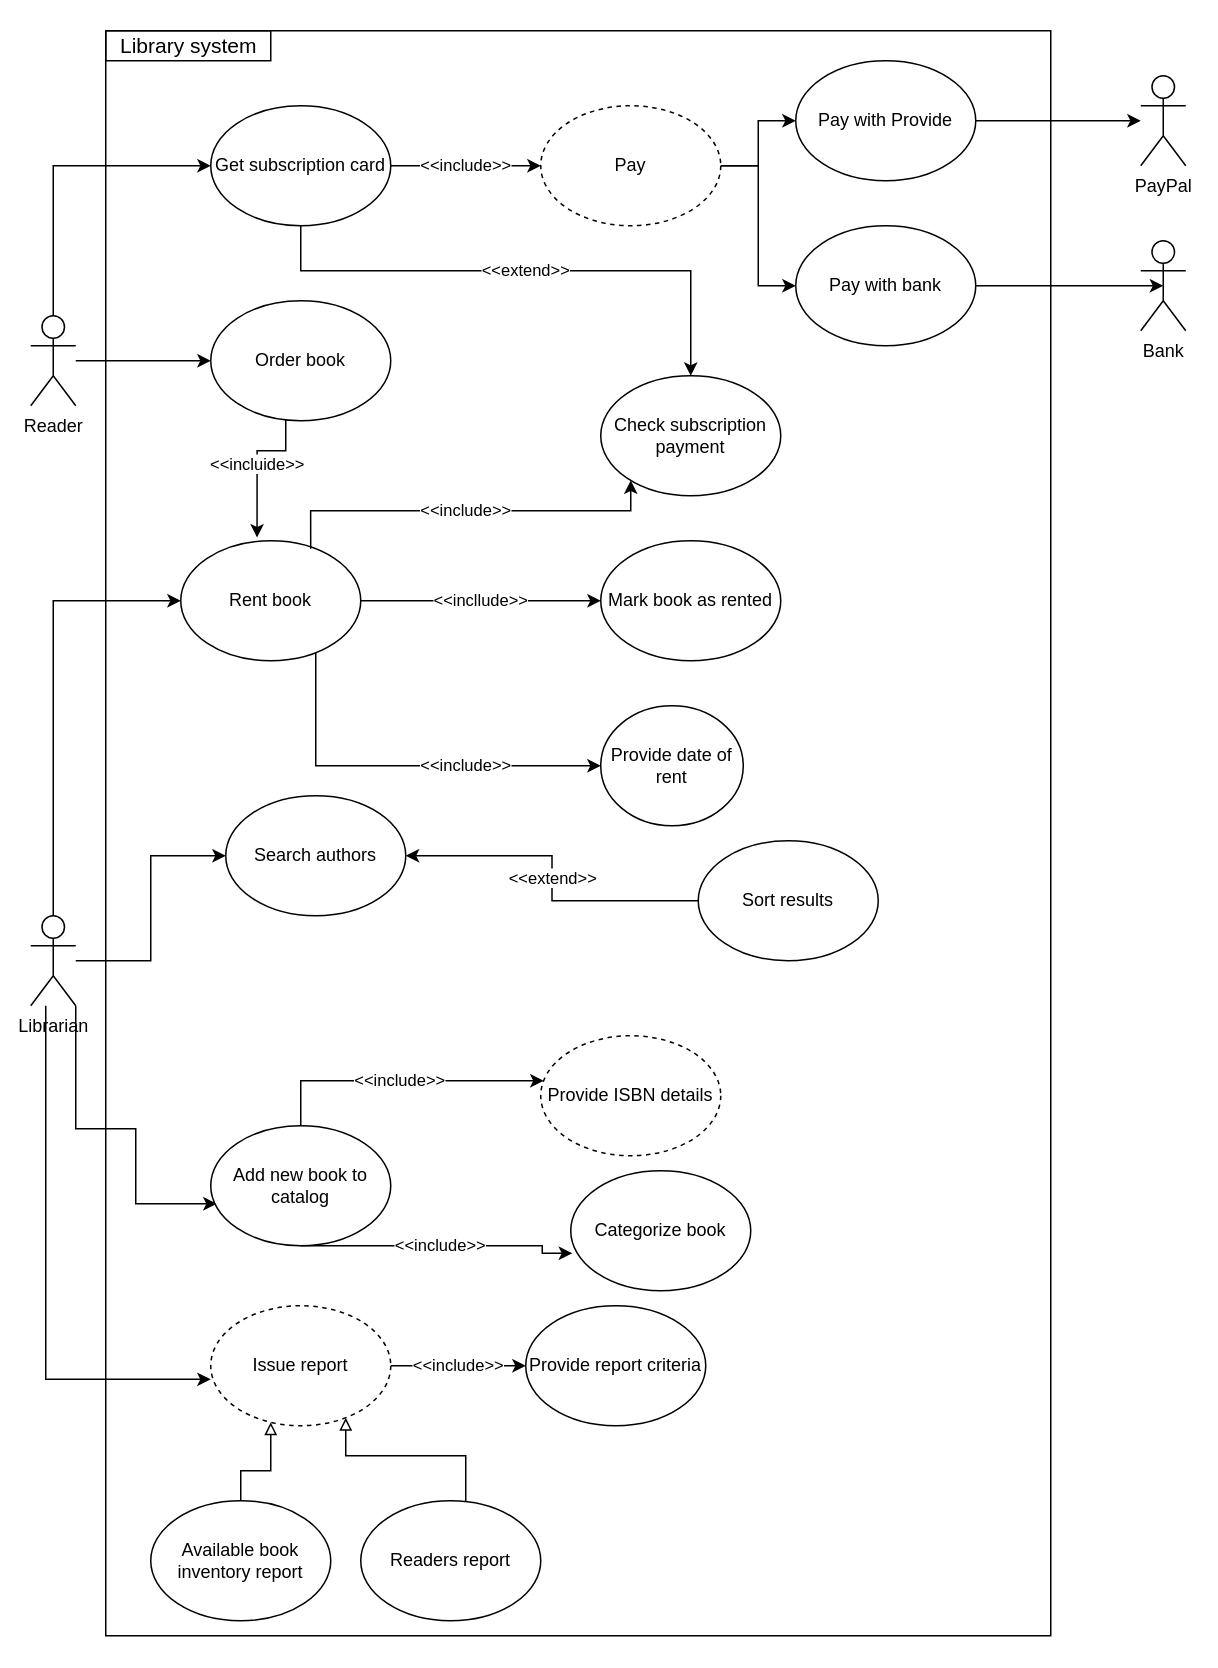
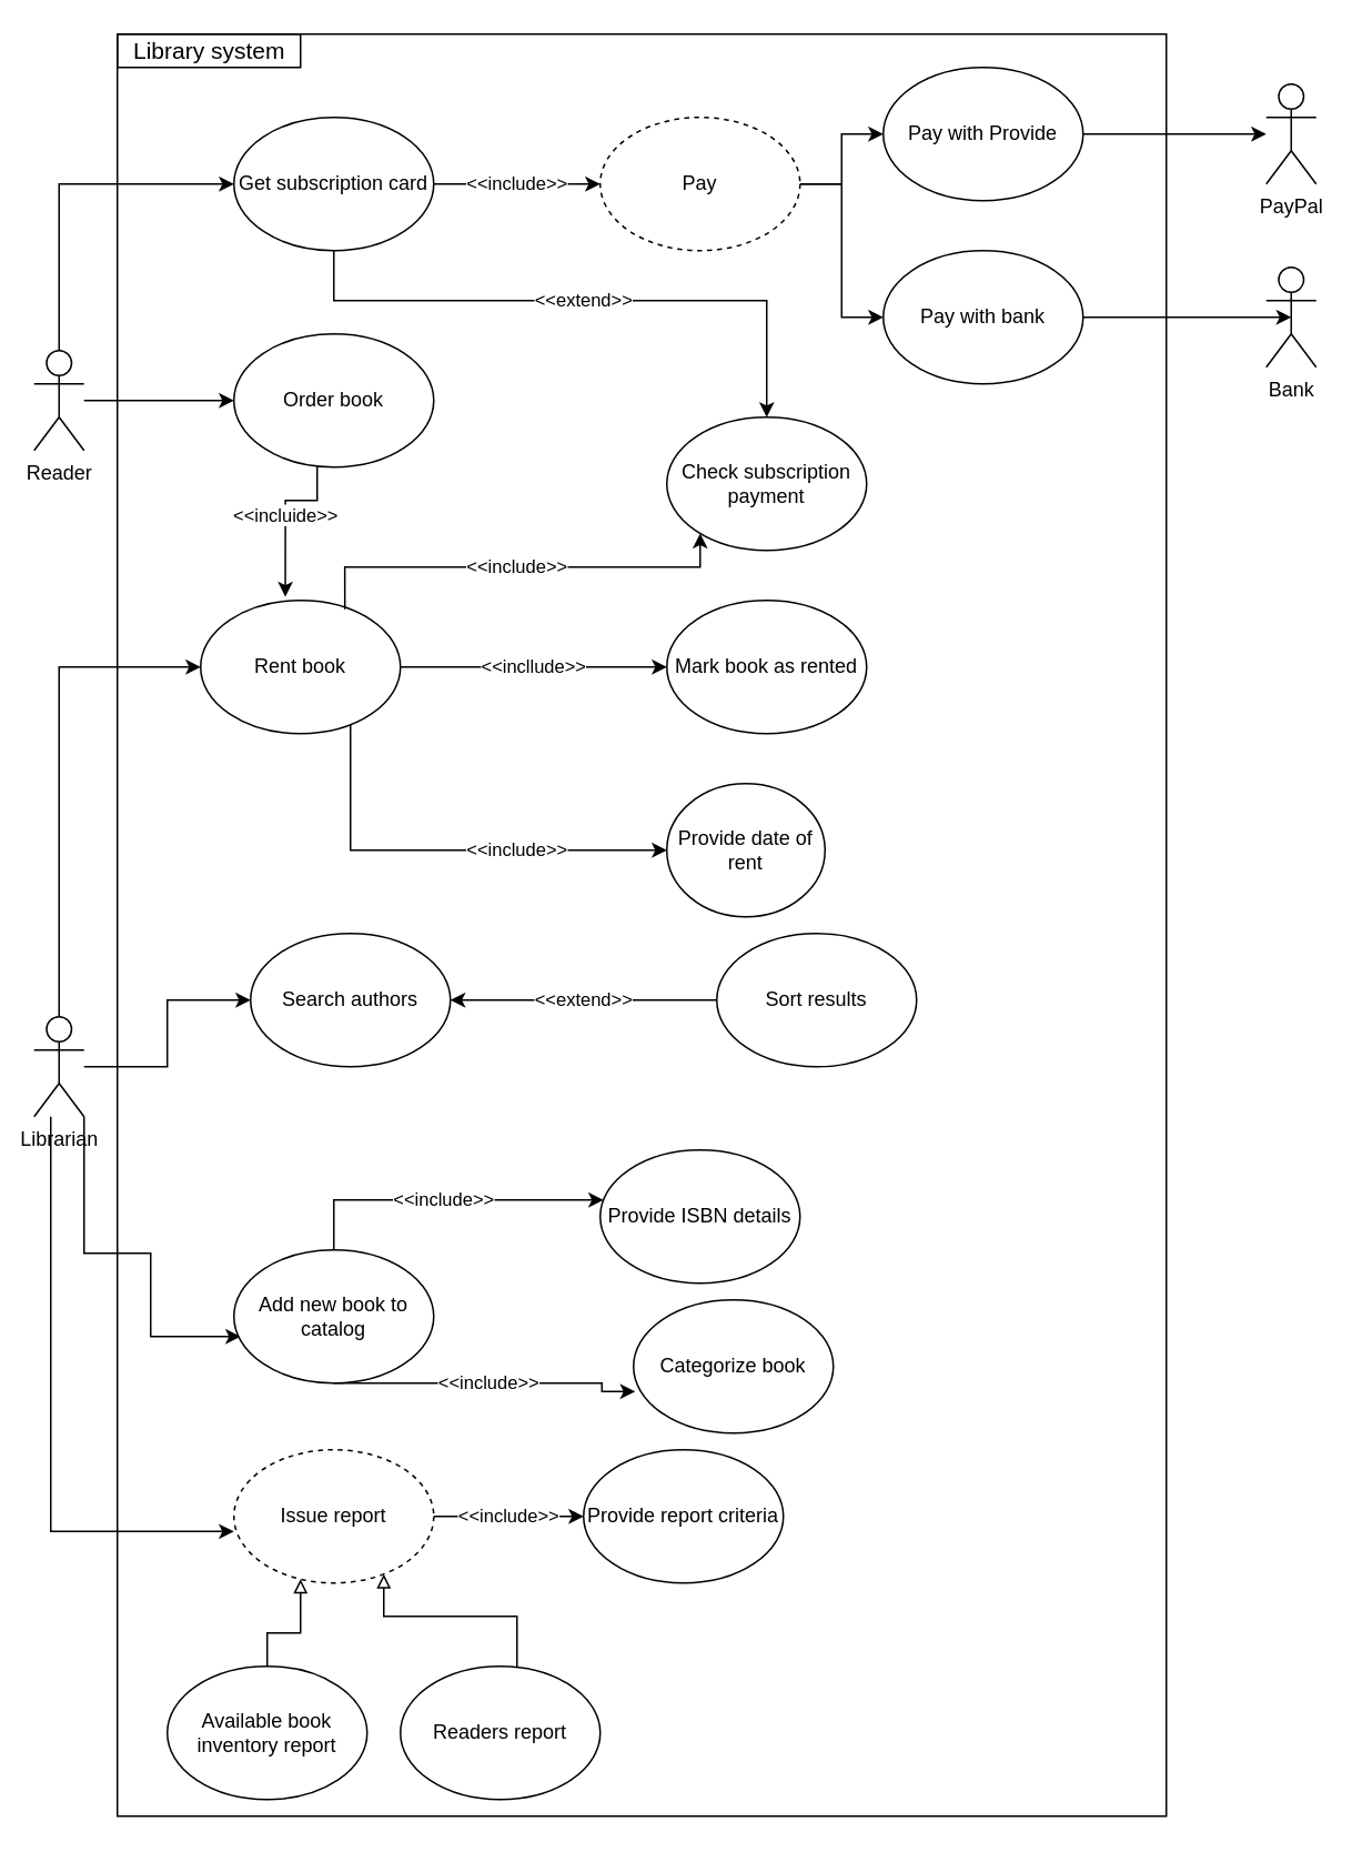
- <mxCell id="23" value="Search authors" style="ellipse;whiteSpace=wrap;html=1;" parent="1" vertex="1"><mxGeometry x="150" y="530" width="120" height="80" as="geometry" /></mxCell>
+ <mxCell id="23" value="Search authors" style="ellipse;whiteSpace=wrap;html=1;" parent="1" vertex="1"><mxGeometry x="150" y="560" width="120" height="80" as="geometry" /></mxCell>
- <mxCell id="24" value="Sort results" style="ellipse;whiteSpace=wrap;html=1;" parent="1" vertex="1"><mxGeometry x="465" y="560" width="120" height="80" as="geometry" /></mxCell>
+ <mxCell id="24" value="Sort results" style="ellipse;whiteSpace=wrap;html=1;" parent="1" vertex="1"><mxGeometry x="430" y="560" width="120" height="80" as="geometry" /></mxCell>
- <mxCell id="20" value="Provide ISBN details" style="ellipse;whiteSpace=wrap;html=1;dashed=1;" parent="1" vertex="1"><mxGeometry x="360" y="690" width="120" height="80" as="geometry" /></mxCell>
+ <mxCell id="20" value="Provide ISBN details" style="ellipse;whiteSpace=wrap;html=1;" parent="1" vertex="1"><mxGeometry x="360" y="690" width="120" height="80" as="geometry" /></mxCell>
